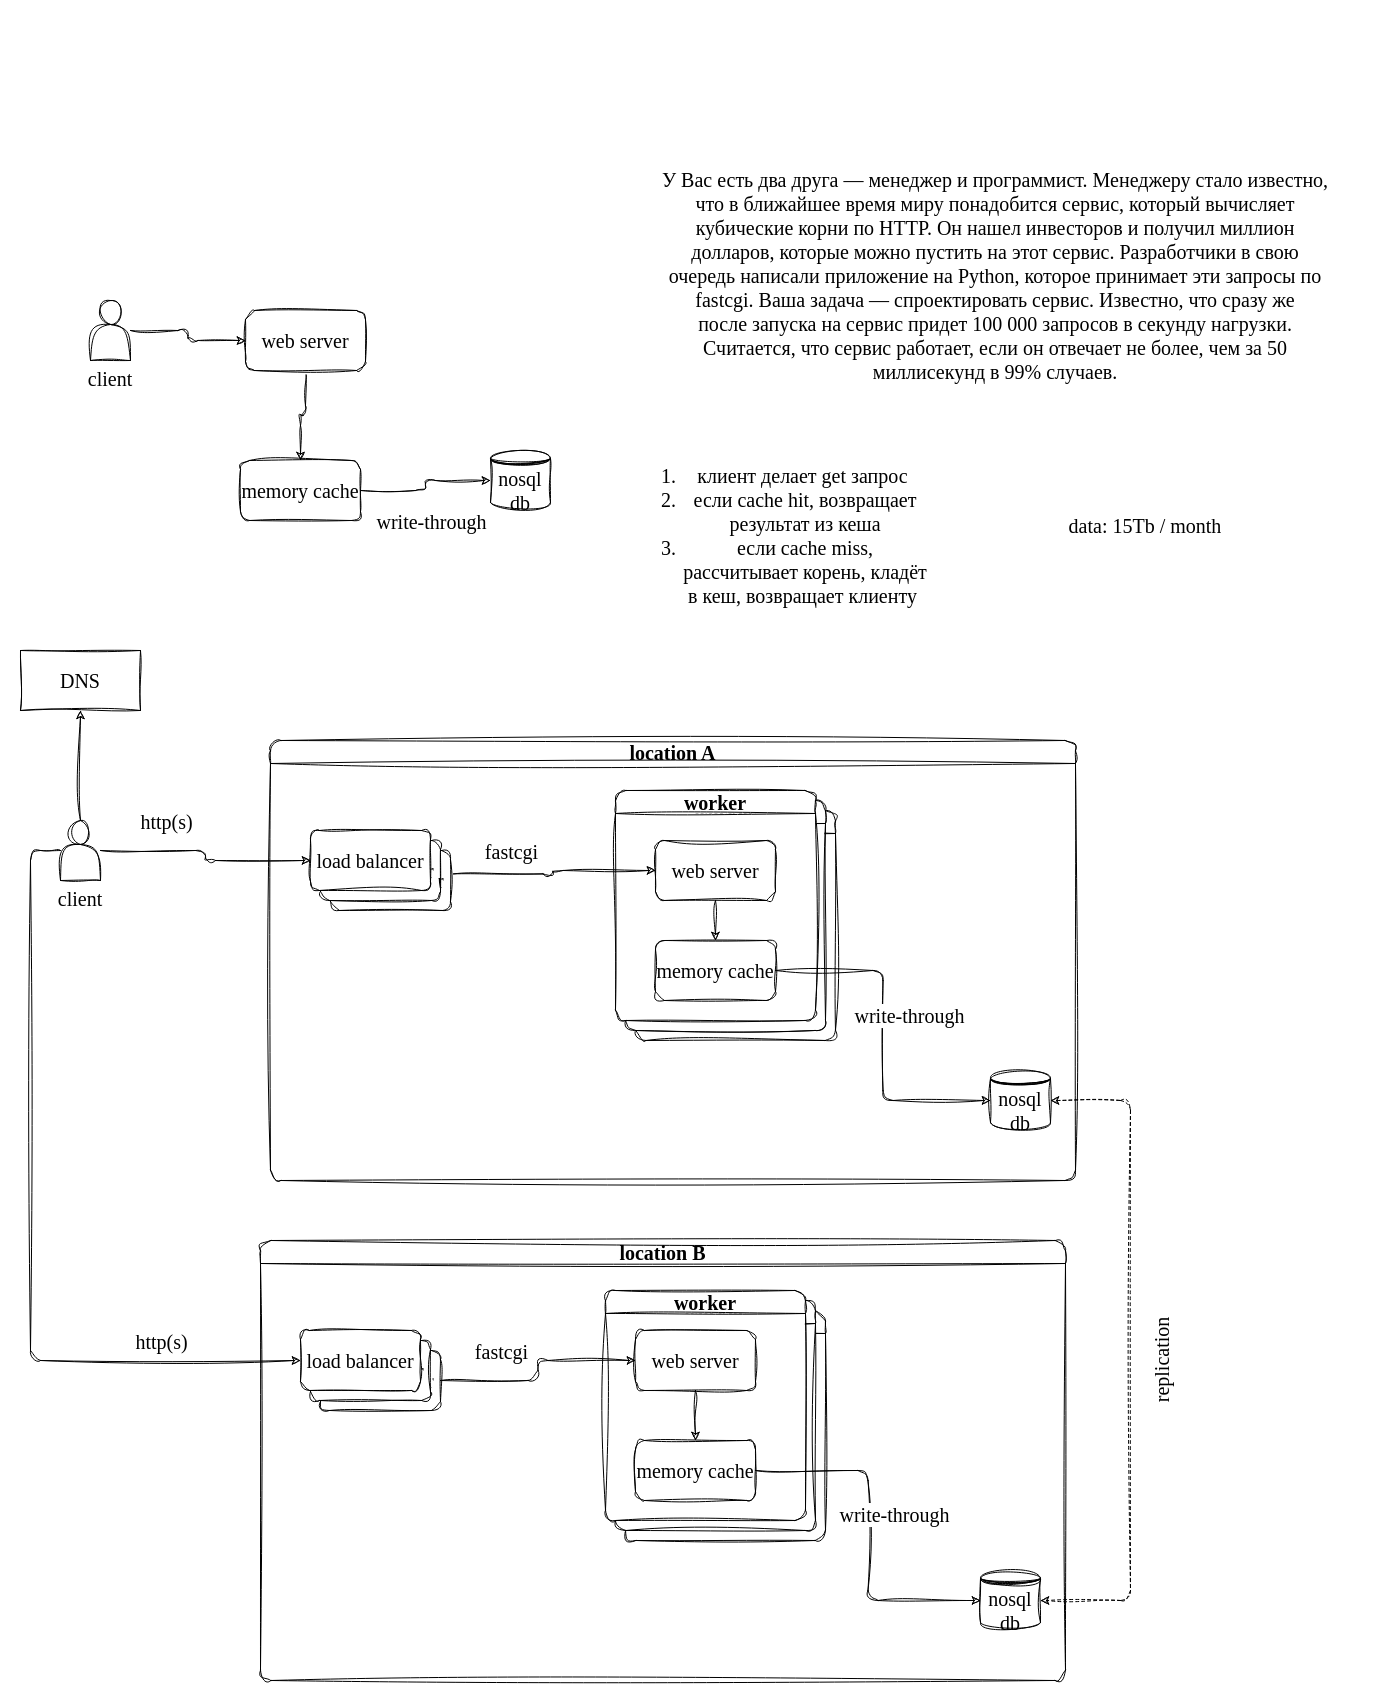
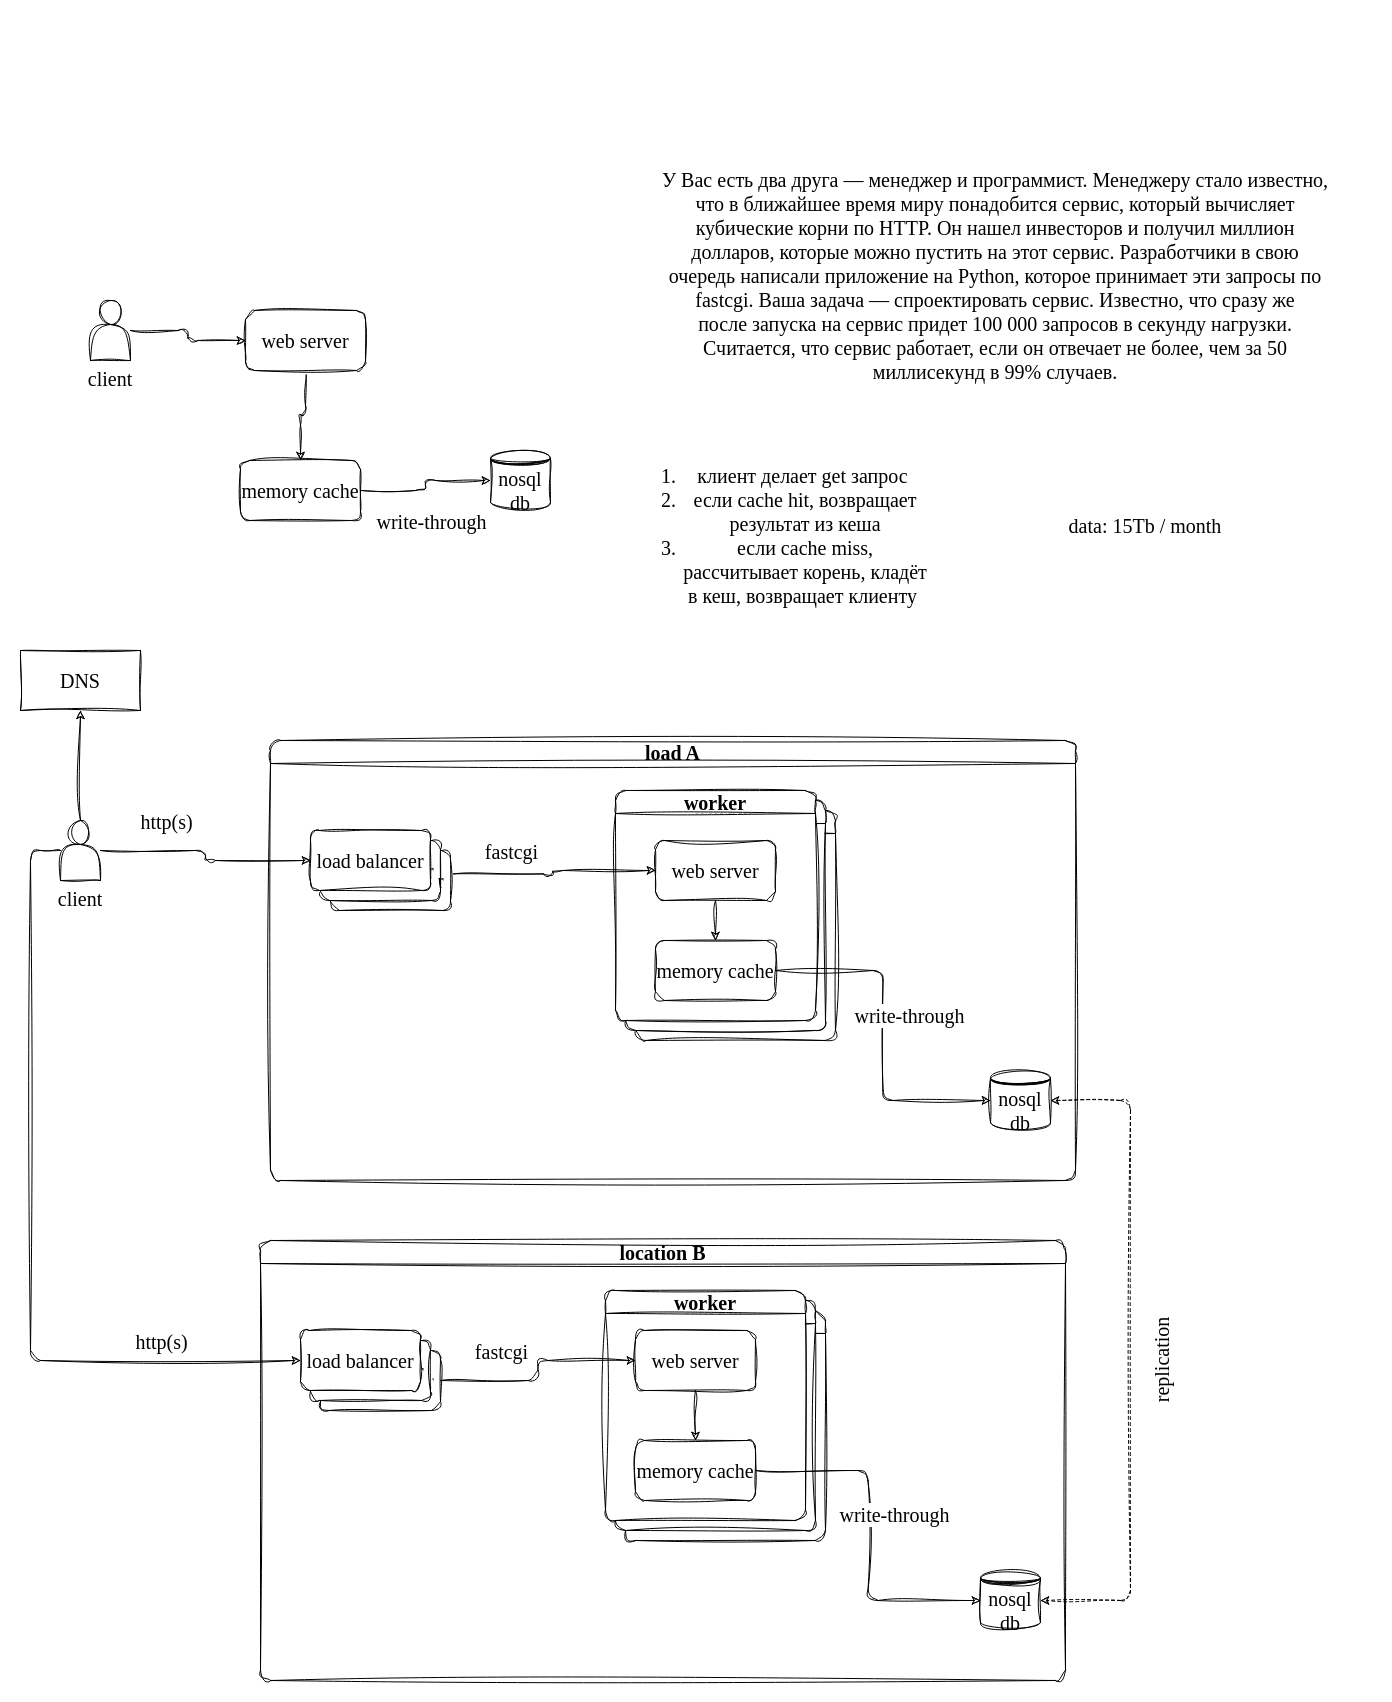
- <mxCell id="27" value="location A" style="swimlane;whiteSpace=wrap;html=1;sketch=1;hachureGap=4;jiggle=2;curveFitting=1;fontFamily=Architects Daughter;fontSource=https%3A%2F%2Ffonts.googleapis.com%2Fcss%3Ffamily%3DArchitects%2BDaughter;fontSize=20;rounded=1;" vertex="1" parent="1"><mxGeometry x="270" y="740" width="805" height="440" as="geometry" /></mxCell>
+ <mxCell id="27" value="load A" style="swimlane;whiteSpace=wrap;html=1;sketch=1;hachureGap=4;jiggle=2;curveFitting=1;fontFamily=Architects Daughter;fontSource=https%3A%2F%2Ffonts.googleapis.com%2Fcss%3Ffamily%3DArchitects%2BDaughter;fontSize=20;rounded=1;" vertex="1" parent="1"><mxGeometry x="270" y="740" width="805" height="440" as="geometry" /></mxCell>
